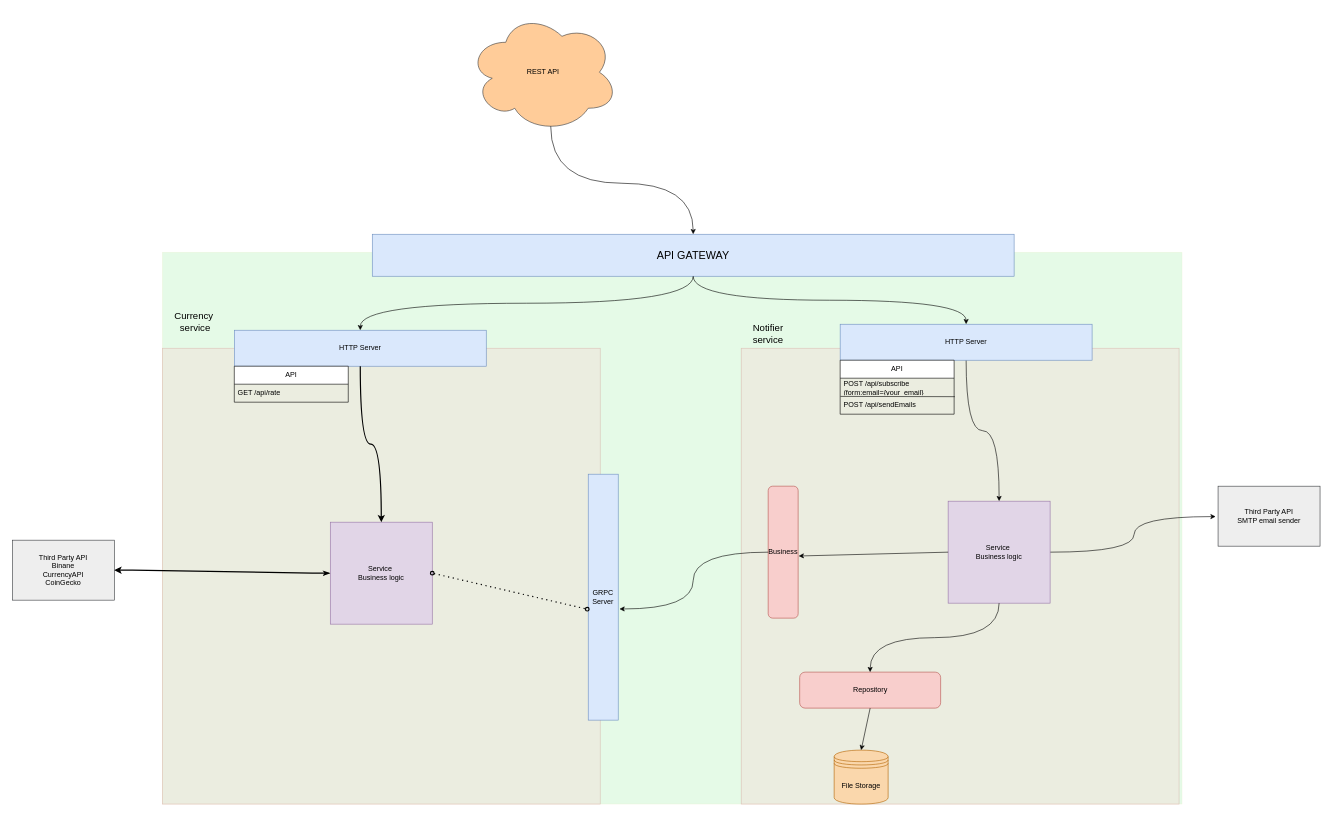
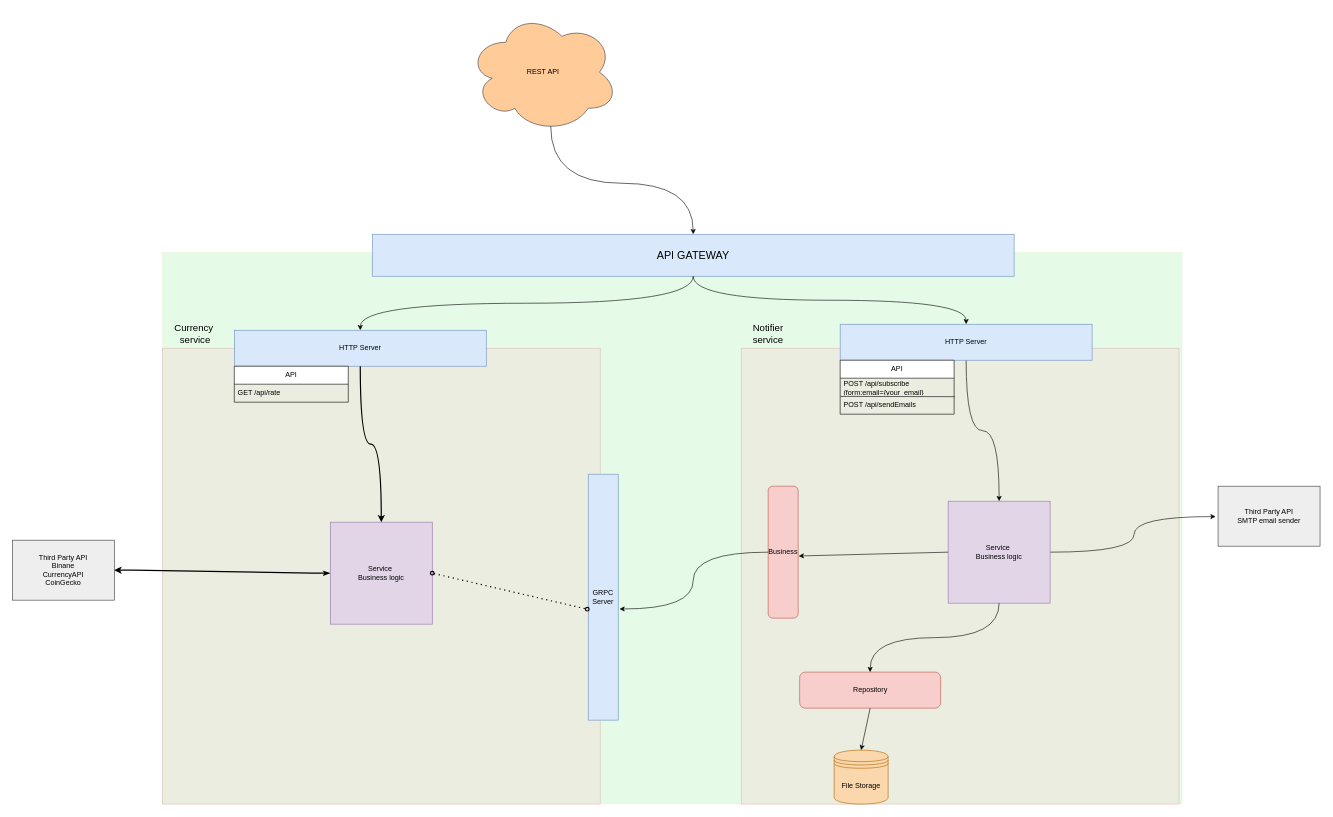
- <mxCell id="10" value="Currency&amp;nbsp; service" style="text;html=1;strokeColor=none;fillColor=none;align=center;verticalAlign=middle;whiteSpace=wrap;rounded=0;fontSize=16;" vertex="1" parent="1"><mxGeometry x="280" y="510" width="90" height="50" as="geometry" /></mxCell>
+ <mxCell id="10" value="Currency&amp;nbsp; service" style="text;html=1;strokeColor=none;fillColor=none;align=center;verticalAlign=middle;whiteSpace=wrap;rounded=0;fontSize=16;" vertex="1" parent="1"><mxGeometry x="280" y="530" width="90" height="50" as="geometry" /></mxCell>
